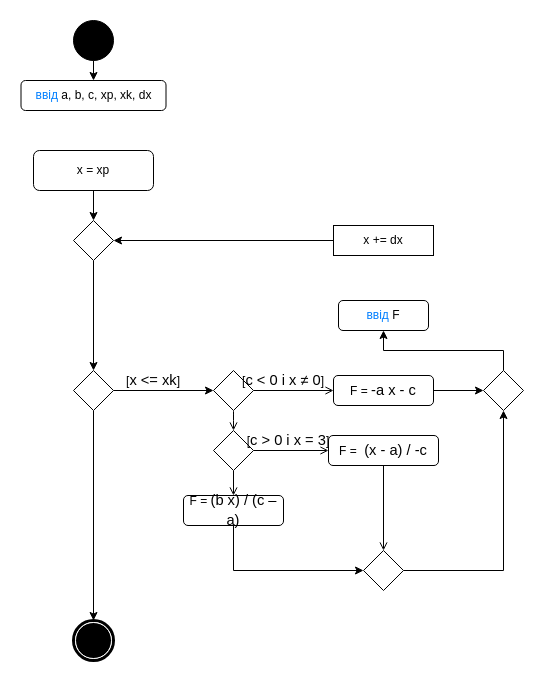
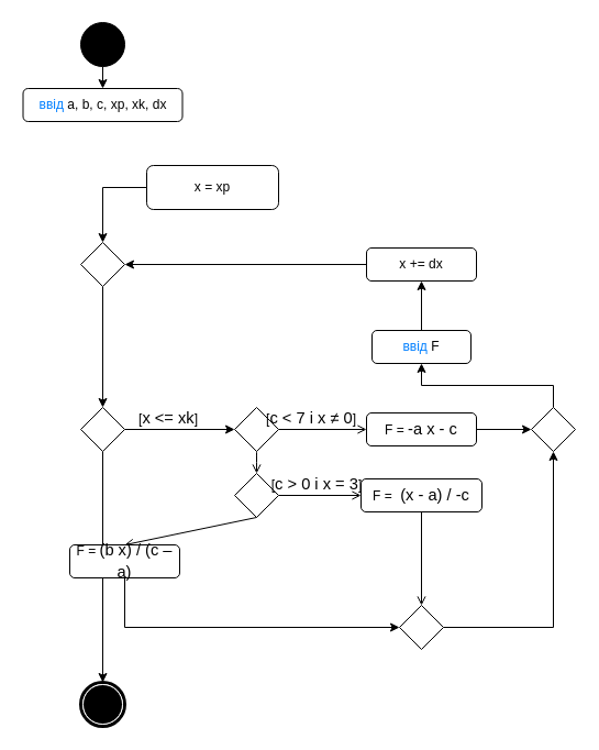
- <mxCell id="6" value="x = xp" style="rounded=1;whiteSpace=wrap;html=1;" parent="1" vertex="1"><mxGeometry x="33" y="150" width="120" height="40" as="geometry" /></mxCell>
+ <mxCell id="6" value="x = xp" style="rounded=1;whiteSpace=wrap;html=1;" parent="1" vertex="1"><mxGeometry x="133" y="150" width="120" height="40" as="geometry" /></mxCell>
- <mxCell id="33" value="x += dx" style="whiteSpace=wrap;html=1;hachureGap=4;pointerEvents=0;rounded=0;" parent="1" vertex="1"><mxGeometry x="333" y="225" width="100" height="30" as="geometry" /></mxCell>
+ <mxCell id="33" value="x += dx" style="rounded=1;whiteSpace=wrap;html=1;hachureGap=4;pointerEvents=0;" parent="1" vertex="1"><mxGeometry x="333" y="225" width="100" height="30" as="geometry" /></mxCell>
+ <mxCell id="30" value="" style="edgeStyle=orthogonalEdgeStyle;rounded=0;orthogonalLoop=1;jettySize=auto;html=1;" parent="1" source="31" target="33" edge="1"><mxGeometry relative="1" as="geometry" /></mxCell>
- <mxCell id="22" value="[&lt;span lang=&quot;UK-UA&quot; class=&quot;TextRun  BCX0 SCXW224687169&quot; style=&quot;animation: 0s ease 0s 1 normal none running none ; appearance: none ; backface-visibility: visible ; background: none 0% 0% / auto repeat scroll padding-box border-box rgba(0 , 0 , 0 , 0) ; border-color: rgb(0 , 0 , 0) ; border-collapse: separate ; border-width: 0px ; border-style: none ; border-spacing: 0px ; border-radius: 0px ; box-shadow: none ; box-sizing: content-box ; caption-side: top ; clear: none ; clip: auto ; content: normal ; cursor: text ; direction: ltr ; display: inline ; empty-cells: show ; float: none ; font-family: &amp;#34;wordvisi_msfontservice&amp;#34; , &amp;#34;calibri&amp;#34; , &amp;#34;calibri_embeddedfont&amp;#34; , &amp;#34;calibri_msfontservice&amp;#34; , sans-serif ; font-size: 14.667px ; height: auto ; line-height: 19.425px ; list-style: outside none disc ; margin: 0px ; max-height: none ; max-width: none ; min-height: 0px ; min-width: 0px ; opacity: 1 ; outline: rgb(0 , 0 , 0) none 0px ; overflow: visible ; overflow-wrap: break-word ; padding: 0px ; perspective: none ; perspective-origin: 0px 0px ; position: static ; resize: none ; speak: normal ; table-layout: auto ; text-align: left ; text-overflow: clip ; text-shadow: none ; transform: none ; transform-origin: 0px 0px ; transform-style: flat ; transition: all 0s ease 0s ; unicode-bidi: normal ; vertical-align: baseline ; visibility: visible ; width: auto ; word-break: normal ; z-index: auto ; zoom: 1&quot;&gt;&lt;span class=&quot;NormalTextRun  BCX0 SCXW224687169&quot;&gt;c &amp;lt; 0 i x ≠ 0&lt;/span&gt;&lt;/span&gt;]" style="text;html=1;strokeColor=none;fillColor=none;align=center;verticalAlign=middle;whiteSpace=wrap;rounded=0;hachureGap=4;pointerEvents=0;" parent="1" vertex="1"><mxGeometry x="233" y="370" width="100" height="20" as="geometry" /></mxCell>
+ <mxCell id="22" value="[&lt;span lang=&quot;UK-UA&quot; class=&quot;TextRun  BCX0 SCXW224687169&quot; style=&quot;animation: 0s ease 0s 1 normal none running none ; appearance: none ; backface-visibility: visible ; background: none 0% 0% / auto repeat scroll padding-box border-box rgba(0 , 0 , 0 , 0) ; border-color: rgb(0 , 0 , 0) ; border-collapse: separate ; border-width: 0px ; border-style: none ; border-spacing: 0px ; border-radius: 0px ; box-shadow: none ; box-sizing: content-box ; caption-side: top ; clear: none ; clip: auto ; content: normal ; cursor: text ; direction: ltr ; display: inline ; empty-cells: show ; float: none ; font-family: &amp;#34;wordvisi_msfontservice&amp;#34; , &amp;#34;calibri&amp;#34; , &amp;#34;calibri_embeddedfont&amp;#34; , &amp;#34;calibri_msfontservice&amp;#34; , sans-serif ; font-size: 14.667px ; height: auto ; line-height: 19.425px ; list-style: outside none disc ; margin: 0px ; max-height: none ; max-width: none ; min-height: 0px ; min-width: 0px ; opacity: 1 ; outline: rgb(0 , 0 , 0) none 0px ; overflow: visible ; overflow-wrap: break-word ; padding: 0px ; perspective: none ; perspective-origin: 0px 0px ; position: static ; resize: none ; speak: normal ; table-layout: auto ; text-align: left ; text-overflow: clip ; text-shadow: none ; transform: none ; transform-origin: 0px 0px ; transform-style: flat ; transition: all 0s ease 0s ; unicode-bidi: normal ; vertical-align: baseline ; visibility: visible ; width: auto ; word-break: normal ; z-index: auto ; zoom: 1&quot;&gt;&lt;span class=&quot;NormalTextRun  BCX0 SCXW224687169&quot;&gt;c &amp;lt; 7 i x ≠ 0&lt;/span&gt;&lt;/span&gt;]" style="text;html=1;strokeColor=none;fillColor=none;align=center;verticalAlign=middle;whiteSpace=wrap;rounded=0;hachureGap=4;pointerEvents=0;" parent="1" vertex="1"><mxGeometry x="233" y="370" width="100" height="20" as="geometry" /></mxCell>
- <mxCell id="21" value="F =&amp;nbsp;&lt;span lang=&quot;UK-UA&quot; class=&quot;TextRun  BCX0 SCXW208379392&quot; style=&quot;animation: 0s ease 0s 1 normal none running none ; appearance: none ; backface-visibility: visible ; background: none 0% 0% / auto repeat scroll padding-box border-box rgba(0 , 0 , 0 , 0) ; border-color: rgb(0 , 0 , 0) ; border-collapse: separate ; border-width: 0px ; border-style: none ; border-spacing: 0px ; border-radius: 0px ; box-shadow: none ; box-sizing: content-box ; caption-side: top ; clear: none ; clip: auto ; content: normal ; cursor: text ; direction: ltr ; display: inline ; empty-cells: show ; float: none ; font-family: &amp;#34;wordvisi_msfontservice&amp;#34; , &amp;#34;calibri&amp;#34; , &amp;#34;calibri_embeddedfont&amp;#34; , &amp;#34;calibri_msfontservice&amp;#34; , sans-serif ; font-size: 14.667px ; height: auto ; line-height: 19.425px ; list-style: outside none disc ; margin: 0px ; max-height: none ; max-width: none ; min-height: 0px ; min-width: 0px ; opacity: 1 ; outline: rgb(0 , 0 , 0) none 0px ; overflow: visible ; overflow-wrap: break-word ; padding: 0px ; perspective: none ; perspective-origin: 0px 0px ; position: static ; resize: none ; speak: normal ; table-layout: auto ; text-align: left ; text-indent: 47px ; text-overflow: clip ; text-shadow: none ; transform: none ; transform-origin: 0px 0px ; transform-style: flat ; transition: all 0s ease 0s ; unicode-bidi: normal ; vertical-align: baseline ; visibility: visible ; width: auto ; word-break: normal ; z-index: auto ; zoom: 1&quot;&gt;&lt;span class=&quot;NormalTextRun  BCX0 SCXW208379392&quot;&gt;(b x) / (c – a)&lt;/span&gt;&lt;/span&gt;" style="rounded=1;whiteSpace=wrap;html=1;hachureGap=4;pointerEvents=0;" parent="1" vertex="1"><mxGeometry x="183" y="495" width="100" height="30" as="geometry" /></mxCell>
+ <mxCell id="21" value="F =&amp;nbsp;&lt;span lang=&quot;UK-UA&quot; class=&quot;TextRun  BCX0 SCXW208379392&quot; style=&quot;animation: 0s ease 0s 1 normal none running none ; appearance: none ; backface-visibility: visible ; background: none 0% 0% / auto repeat scroll padding-box border-box rgba(0 , 0 , 0 , 0) ; border-color: rgb(0 , 0 , 0) ; border-collapse: separate ; border-width: 0px ; border-style: none ; border-spacing: 0px ; border-radius: 0px ; box-shadow: none ; box-sizing: content-box ; caption-side: top ; clear: none ; clip: auto ; content: normal ; cursor: text ; direction: ltr ; display: inline ; empty-cells: show ; float: none ; font-family: &amp;#34;wordvisi_msfontservice&amp;#34; , &amp;#34;calibri&amp;#34; , &amp;#34;calibri_embeddedfont&amp;#34; , &amp;#34;calibri_msfontservice&amp;#34; , sans-serif ; font-size: 14.667px ; height: auto ; line-height: 19.425px ; list-style: outside none disc ; margin: 0px ; max-height: none ; max-width: none ; min-height: 0px ; min-width: 0px ; opacity: 1 ; outline: rgb(0 , 0 , 0) none 0px ; overflow: visible ; overflow-wrap: break-word ; padding: 0px ; perspective: none ; perspective-origin: 0px 0px ; position: static ; resize: none ; speak: normal ; table-layout: auto ; text-align: left ; text-indent: 47px ; text-overflow: clip ; text-shadow: none ; transform: none ; transform-origin: 0px 0px ; transform-style: flat ; transition: all 0s ease 0s ; unicode-bidi: normal ; vertical-align: baseline ; visibility: visible ; width: auto ; word-break: normal ; z-index: auto ; zoom: 1&quot;&gt;&lt;span class=&quot;NormalTextRun  BCX0 SCXW208379392&quot;&gt;(b x) / (c – a)&lt;/span&gt;&lt;/span&gt;" style="rounded=1;whiteSpace=wrap;html=1;hachureGap=4;pointerEvents=0;" parent="1" vertex="1"><mxGeometry x="63" y="495" width="100" height="30" as="geometry" /></mxCell>
